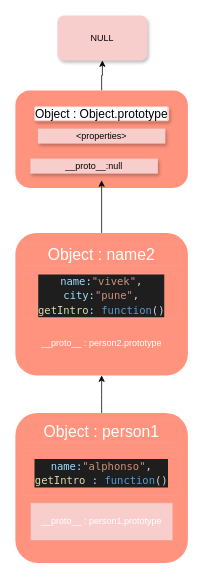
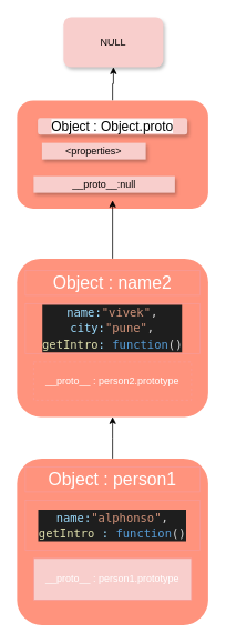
- <mxCell id="14" value="&lt;font style=&quot;font-size: 16px ; background-color: rgb(255 , 255 , 255)&quot;&gt;Object : Object.prototype&lt;/font&gt;" style="text;html=1;align=center;verticalAlign=middle;whiteSpace=wrap;rounded=1;shadow=1;glass=0;sketch=0;fillColor=#F8CECC;" parent="1" vertex="1"><mxGeometry x="45" y="141" width="180" height="20" as="geometry" /></mxCell>
+ <mxCell id="14" value="&lt;font style=&quot;font-size: 16px ; background-color: rgb(255 , 255 , 255)&quot;&gt;Object : Object.proto&lt;/font&gt;" style="text;html=1;align=center;verticalAlign=middle;whiteSpace=wrap;rounded=1;shadow=1;glass=0;sketch=0;fillColor=#F8CECC;" parent="1" vertex="1"><mxGeometry x="45" y="141" width="180" height="20" as="geometry" /></mxCell>
- <mxCell id="15" value="&amp;lt;properties&amp;gt;" style="text;html=1;align=center;verticalAlign=middle;whiteSpace=wrap;rounded=0;shadow=1;glass=0;sketch=0;fillColor=#F8CECC;" parent="1" vertex="1"><mxGeometry x="50" y="171" width="170" height="20" as="geometry" /></mxCell>
+ <mxCell id="15" value="&amp;lt;properties&amp;gt;" style="text;html=1;align=center;verticalAlign=middle;whiteSpace=wrap;rounded=0;shadow=1;glass=0;sketch=0;fillColor=#F8CECC;" parent="1" vertex="1"><mxGeometry x="50" y="171" width="125" height="20" as="geometry" /></mxCell>
